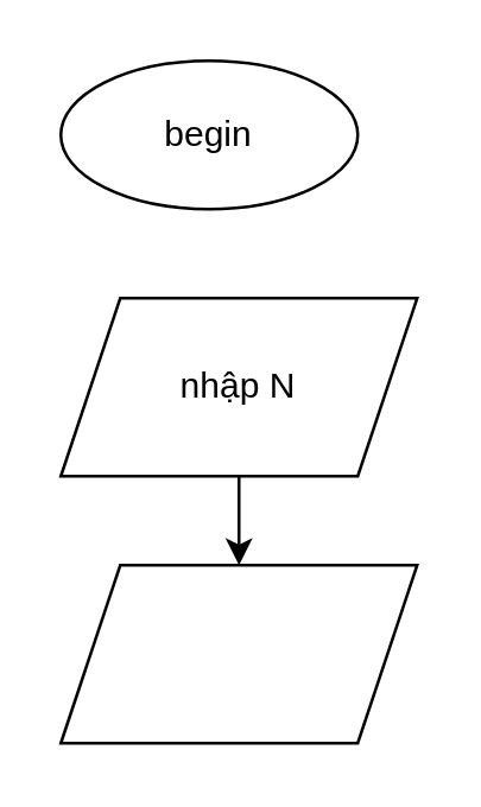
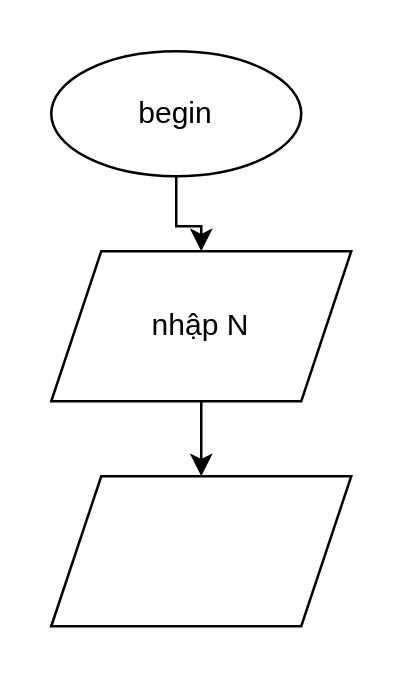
+ <mxCell id="2" value="" style="edgeStyle=orthogonalEdgeStyle;rounded=0;orthogonalLoop=1;jettySize=auto;html=1;" edge="1" parent="1" source="3" target="5"><mxGeometry relative="1" as="geometry" /></mxCell>
